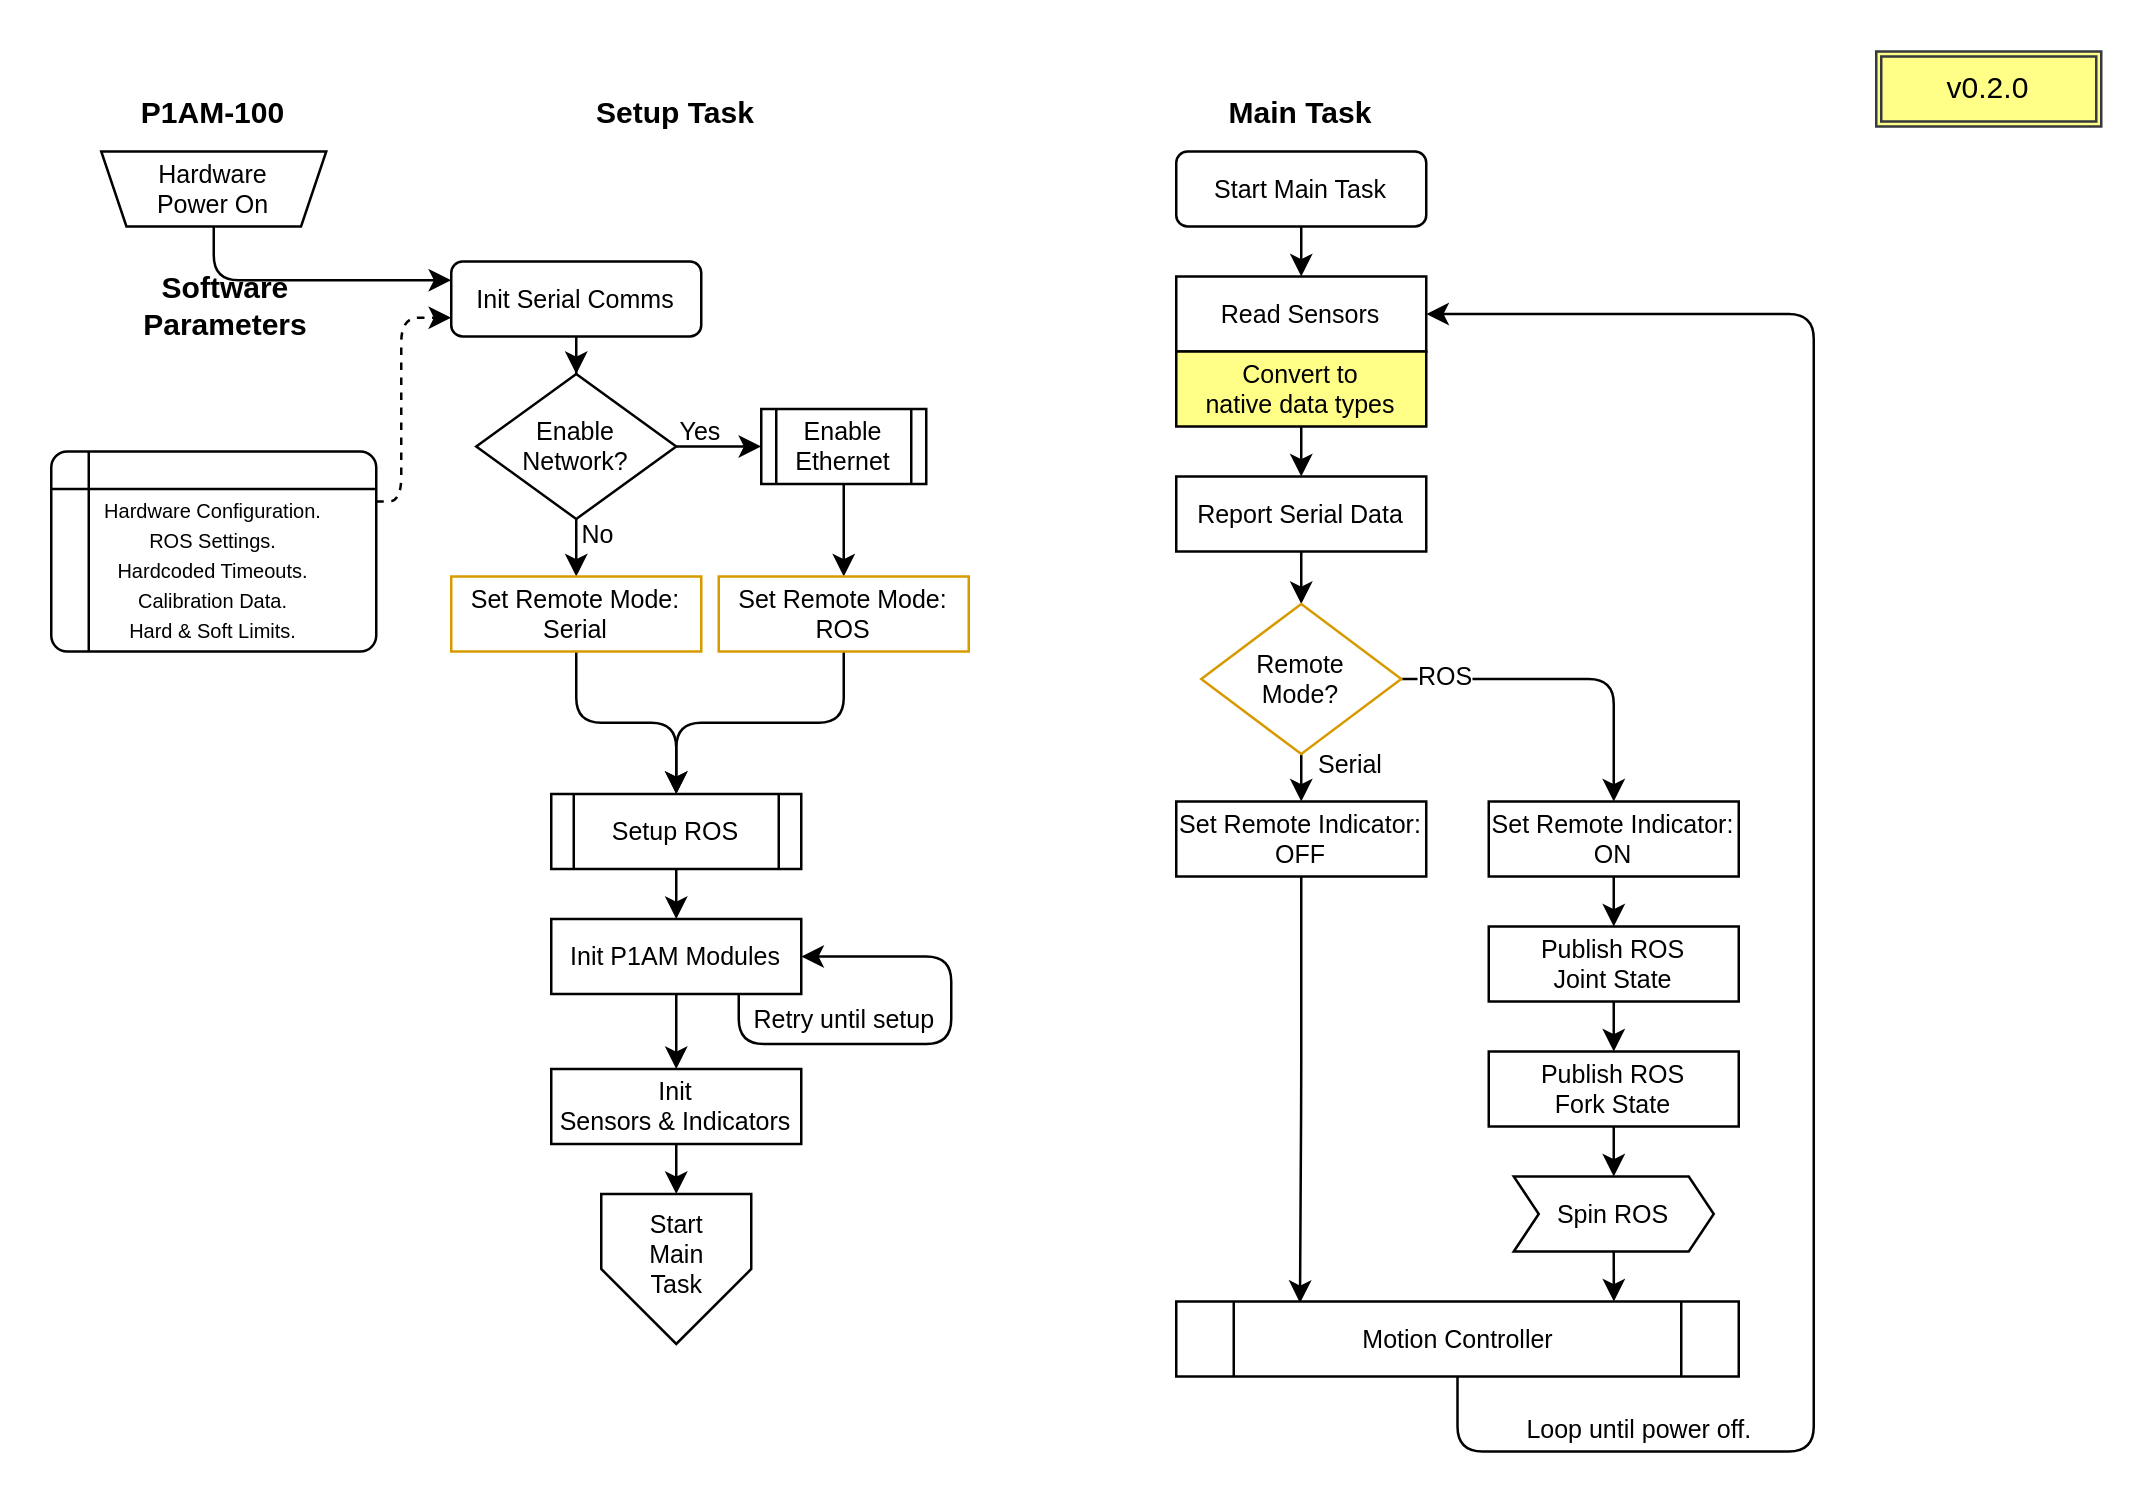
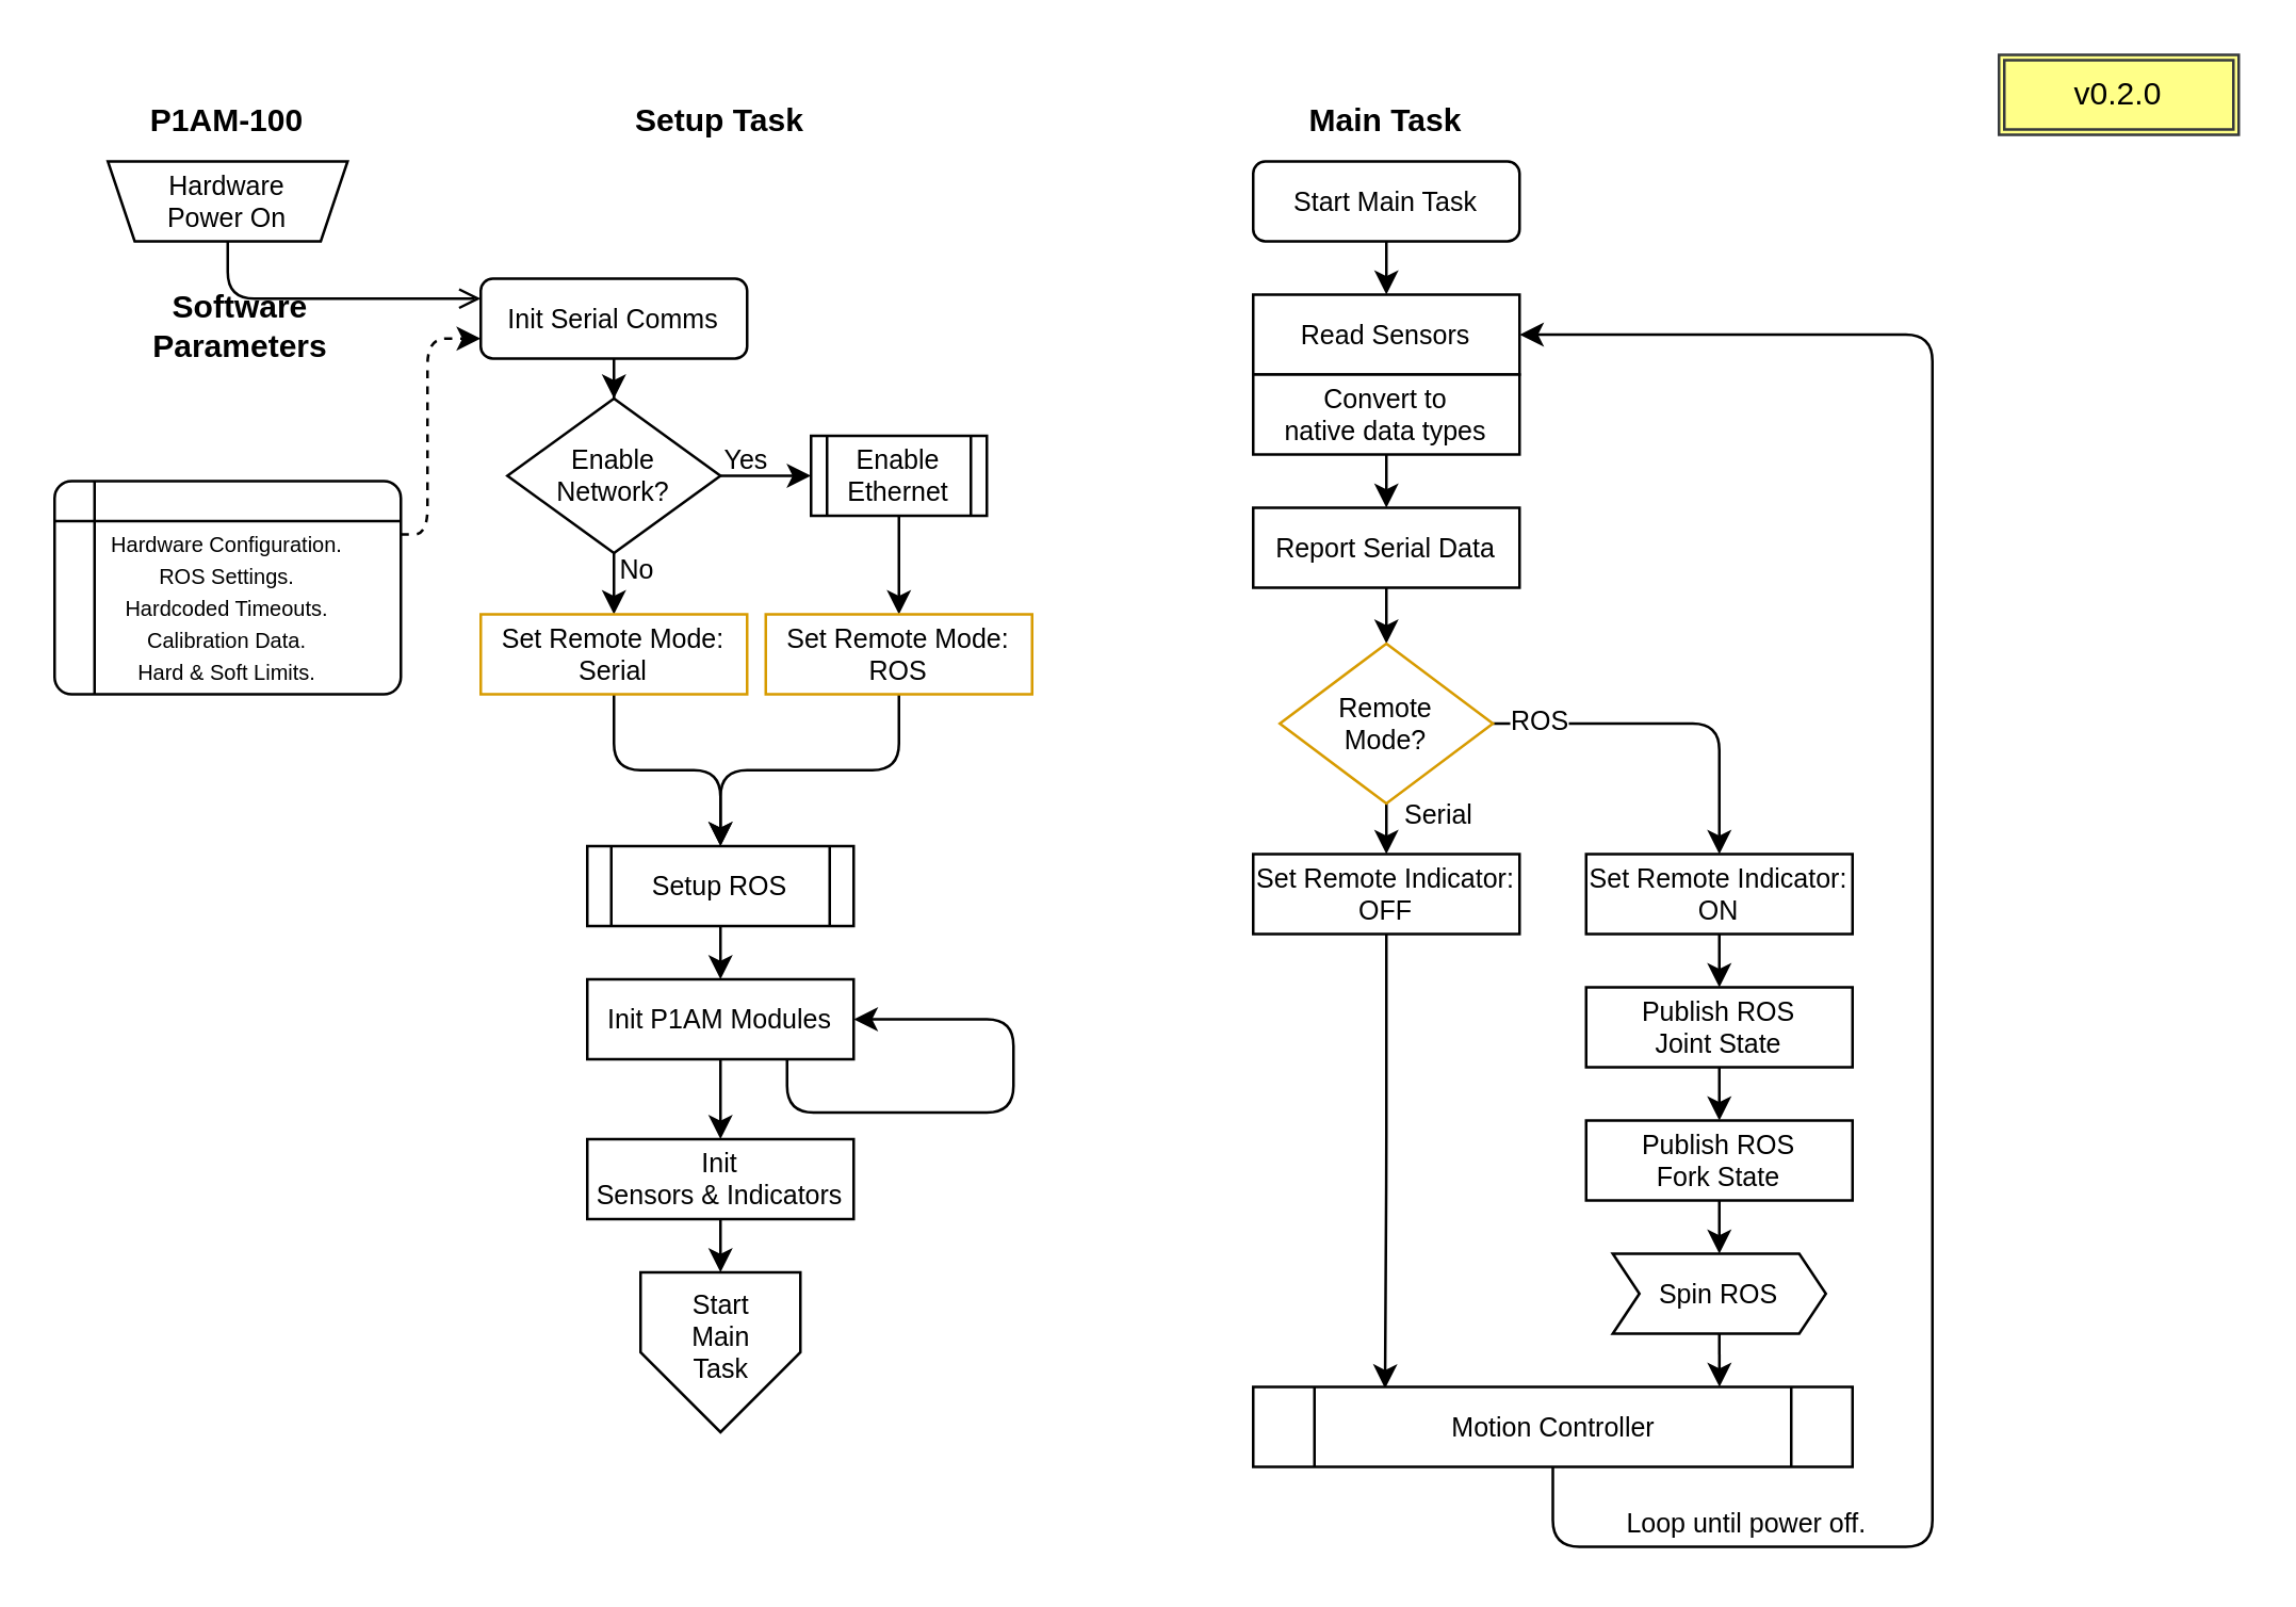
- <mxCell id="2" style="edgeStyle=orthogonalEdgeStyle;rounded=1;orthogonalLoop=1;jettySize=auto;html=1;exitX=0.5;exitY=1;exitDx=0;exitDy=0;entryX=0;entryY=0.25;entryDx=0;entryDy=0;fontSize=10;" parent="1" source="38" target="5" edge="1"><mxGeometry relative="1" as="geometry"><mxPoint x="85" y="90" as="sourcePoint" /></mxGeometry></mxCell>
+ <mxCell id="2" style="edgeStyle=orthogonalEdgeStyle;rounded=1;orthogonalLoop=1;jettySize=auto;html=1;exitX=0.5;exitY=1;exitDx=0;exitDy=0;entryX=0;entryY=0.25;entryDx=0;entryDy=0;fontSize=10;endArrow=open;" parent="1" source="38" target="5" edge="1"><mxGeometry relative="1" as="geometry"><mxPoint x="85" y="90" as="sourcePoint" /></mxGeometry></mxCell>
- <mxCell id="31" value="Convert to&lt;br&gt;native data types" style="rounded=0;whiteSpace=wrap;html=1;fontSize=10;fillColor=#ffff88;" parent="1" vertex="1"><mxGeometry x="470" y="140" width="100" height="30" as="geometry" /></mxCell>
+ <mxCell id="31" value="Convert to&lt;br&gt;native data types" style="rounded=0;whiteSpace=wrap;html=1;fontSize=10;" parent="1" vertex="1"><mxGeometry x="470" y="140" width="100" height="30" as="geometry" /></mxCell>
- <mxCell id="26" value="Retry until setup" style="text;html=1;align=center;verticalAlign=middle;resizable=0;points=[];autosize=1;strokeColor=none;fillColor=none;fontSize=10;" parent="1" vertex="1"><mxGeometry x="292" y="397" width="90" height="20" as="geometry" /></mxCell>
